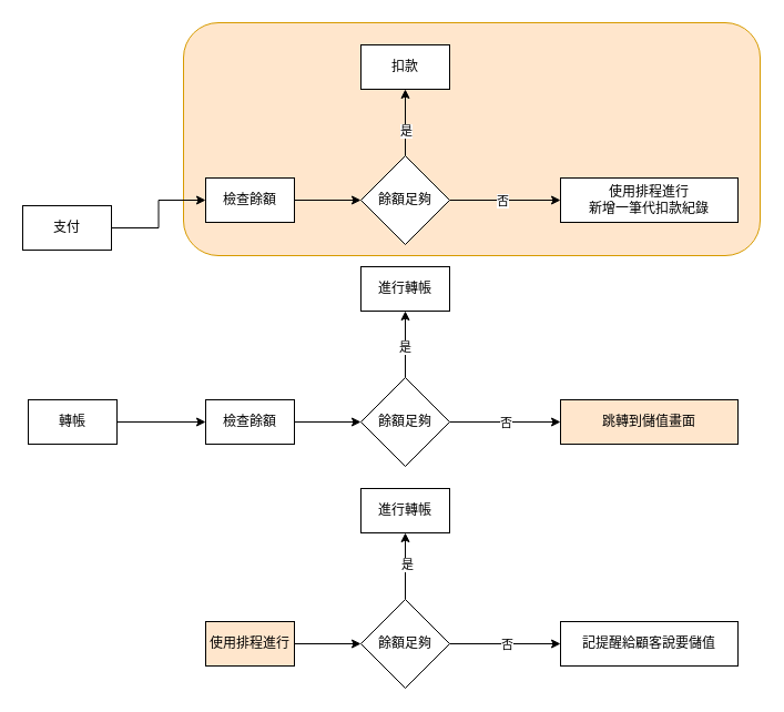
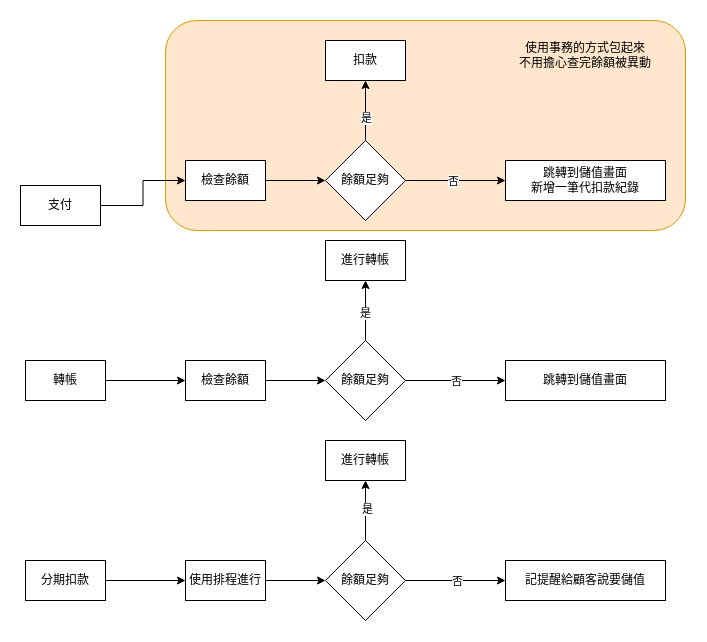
+ <mxCell id="36" value="使用事務的方式包起來&lt;div&gt;不用擔心查完餘額被異動&lt;/div&gt;" style="text;html=1;align=center;verticalAlign=middle;whiteSpace=wrap;rounded=0;" vertex="1" parent="1"><mxGeometry x="510" y="40" width="150" height="30" as="geometry" /></mxCell>
- <mxCell id="13" value="使用排程進行&lt;div&gt;新增一筆代扣款紀錄&lt;/div&gt;" style="rounded=0;whiteSpace=wrap;html=1;" vertex="1" parent="1"><mxGeometry x="505" y="160" width="160" height="40" as="geometry" /></mxCell>
+ <mxCell id="13" value="跳轉到儲值畫面&lt;div&gt;新增一筆代扣款紀錄&lt;/div&gt;" style="rounded=0;whiteSpace=wrap;html=1;" vertex="1" parent="1"><mxGeometry x="505" y="160" width="160" height="40" as="geometry" /></mxCell>
- <mxCell id="28" value="跳轉到儲值畫面" style="rounded=0;whiteSpace=wrap;html=1;fillColor=#ffe6cc;" vertex="1" parent="1"><mxGeometry x="505" y="360" width="160" height="40" as="geometry" /></mxCell>
+ <mxCell id="28" value="跳轉到儲值畫面" style="rounded=0;whiteSpace=wrap;html=1;" vertex="1" parent="1"><mxGeometry x="505" y="360" width="160" height="40" as="geometry" /></mxCell>
+ <mxCell id="17" value="分期扣款" style="rounded=0;whiteSpace=wrap;html=1;" vertex="1" parent="1"><mxGeometry x="25" y="560" width="80" height="40" as="geometry" /></mxCell>
+ <mxCell id="16" value="" style="edgeStyle=orthogonalEdgeStyle;rounded=0;orthogonalLoop=1;jettySize=auto;html=1;" edge="1" parent="1" source="17" target="19"><mxGeometry relative="1" as="geometry" /></mxCell>
- <mxCell id="19" value="使用排程進行" style="rounded=0;whiteSpace=wrap;html=1;fillColor=#ffe6cc;" vertex="1" parent="1"><mxGeometry x="185" y="560" width="80" height="40" as="geometry" /></mxCell>
+ <mxCell id="19" value="使用排程進行" style="rounded=0;whiteSpace=wrap;html=1;" vertex="1" parent="1"><mxGeometry x="185" y="560" width="80" height="40" as="geometry" /></mxCell>
